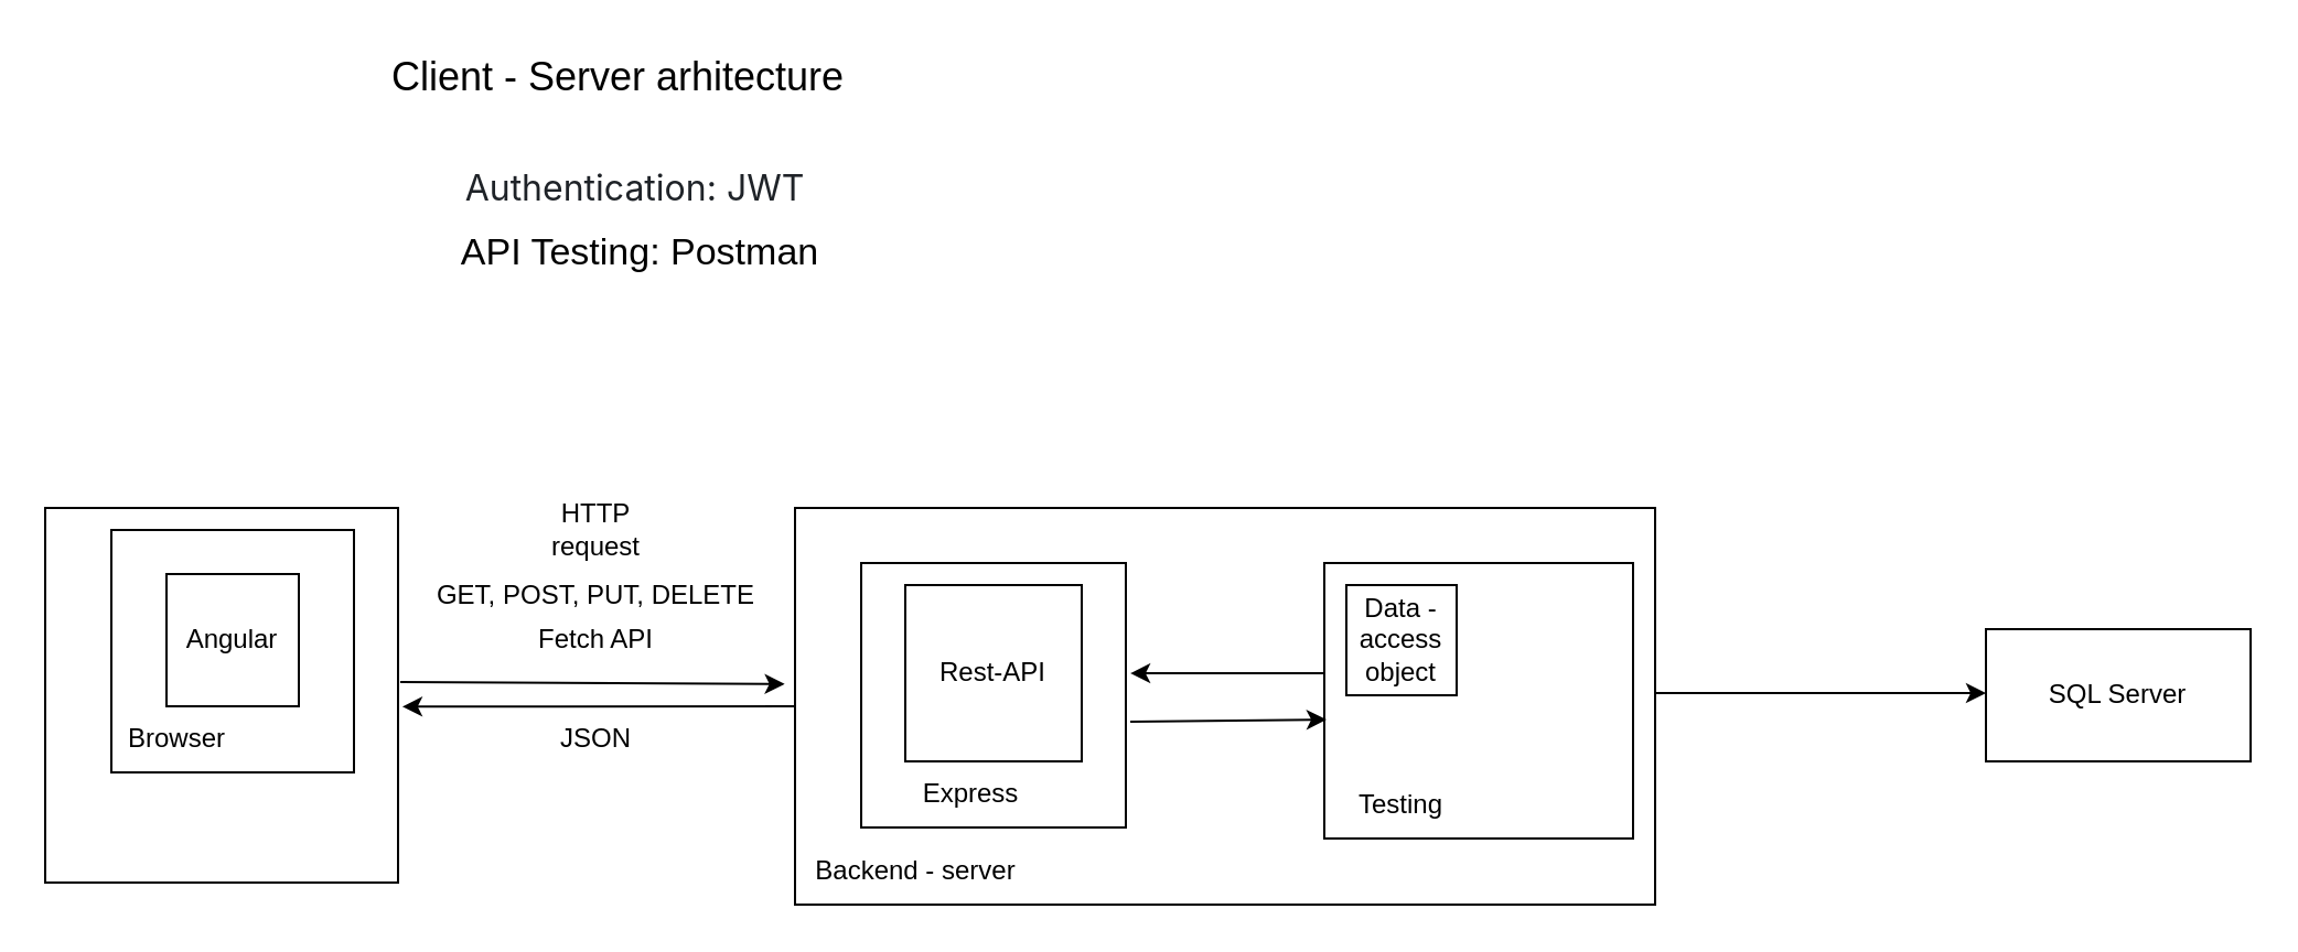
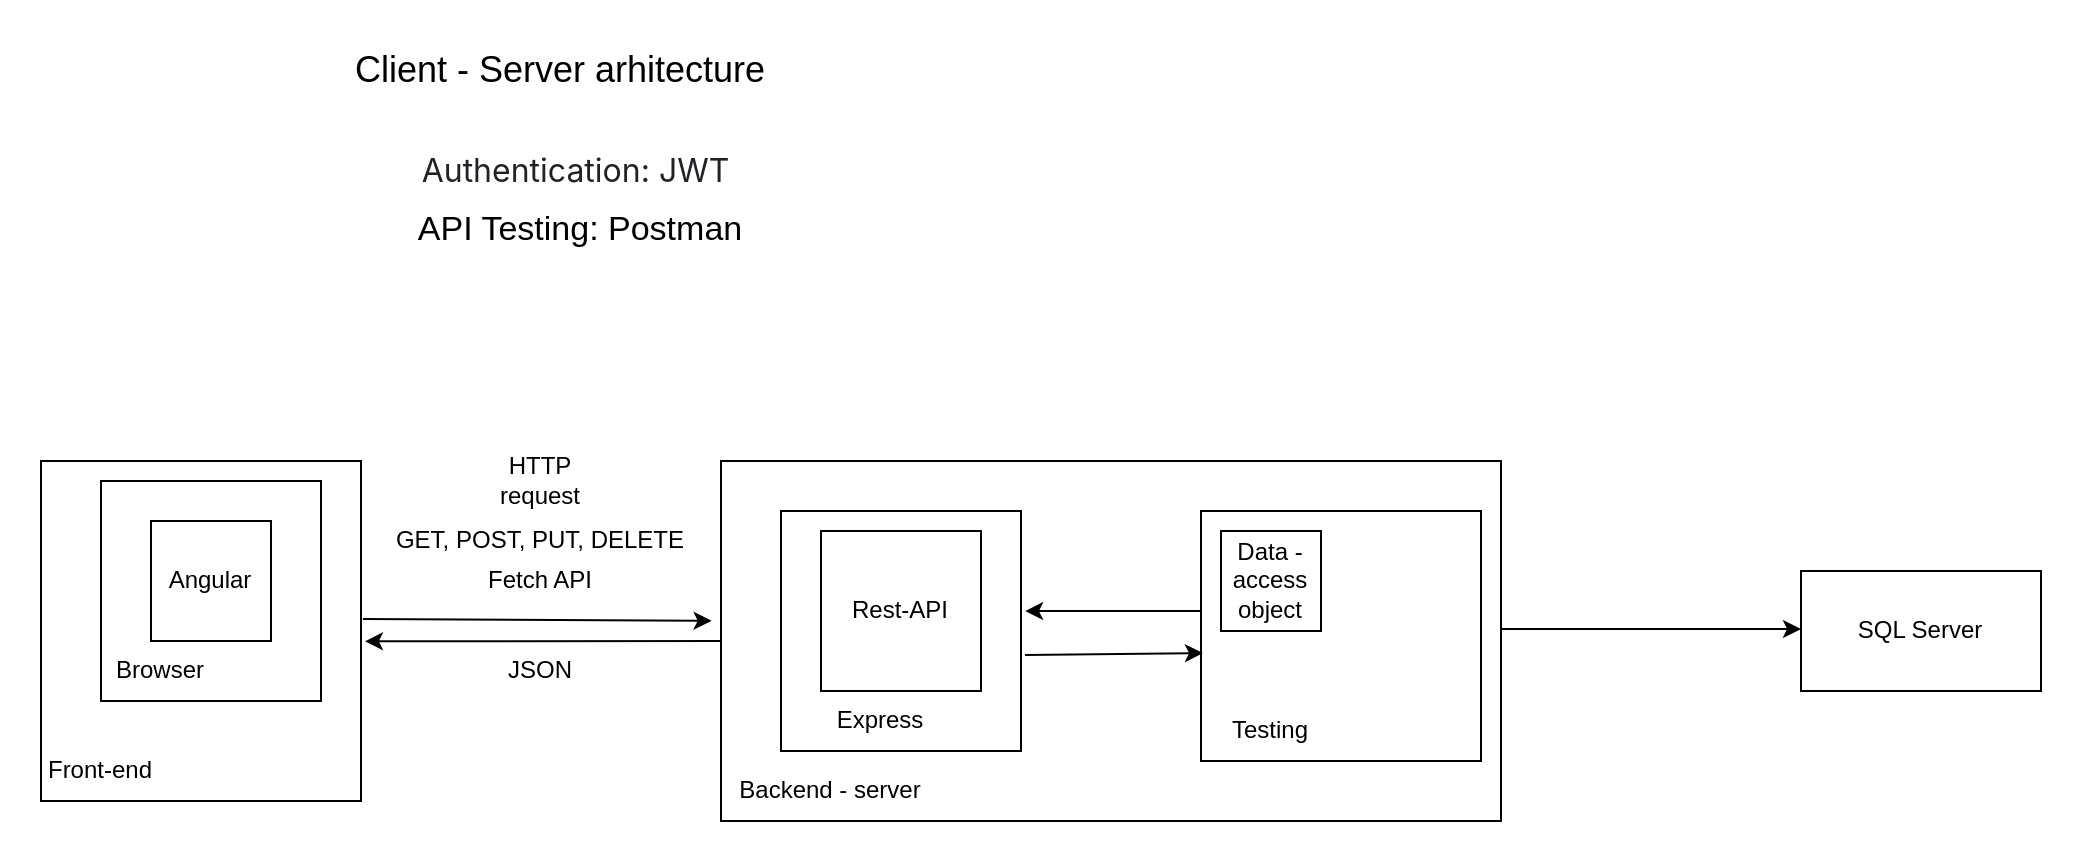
+ <mxCell id="3" value="Front-end" style="text;html=1;align=center;verticalAlign=middle;whiteSpace=wrap;rounded=0;" vertex="1" parent="1"><mxGeometry x="20" y="370" width="60" height="30" as="geometry" /></mxCell>
